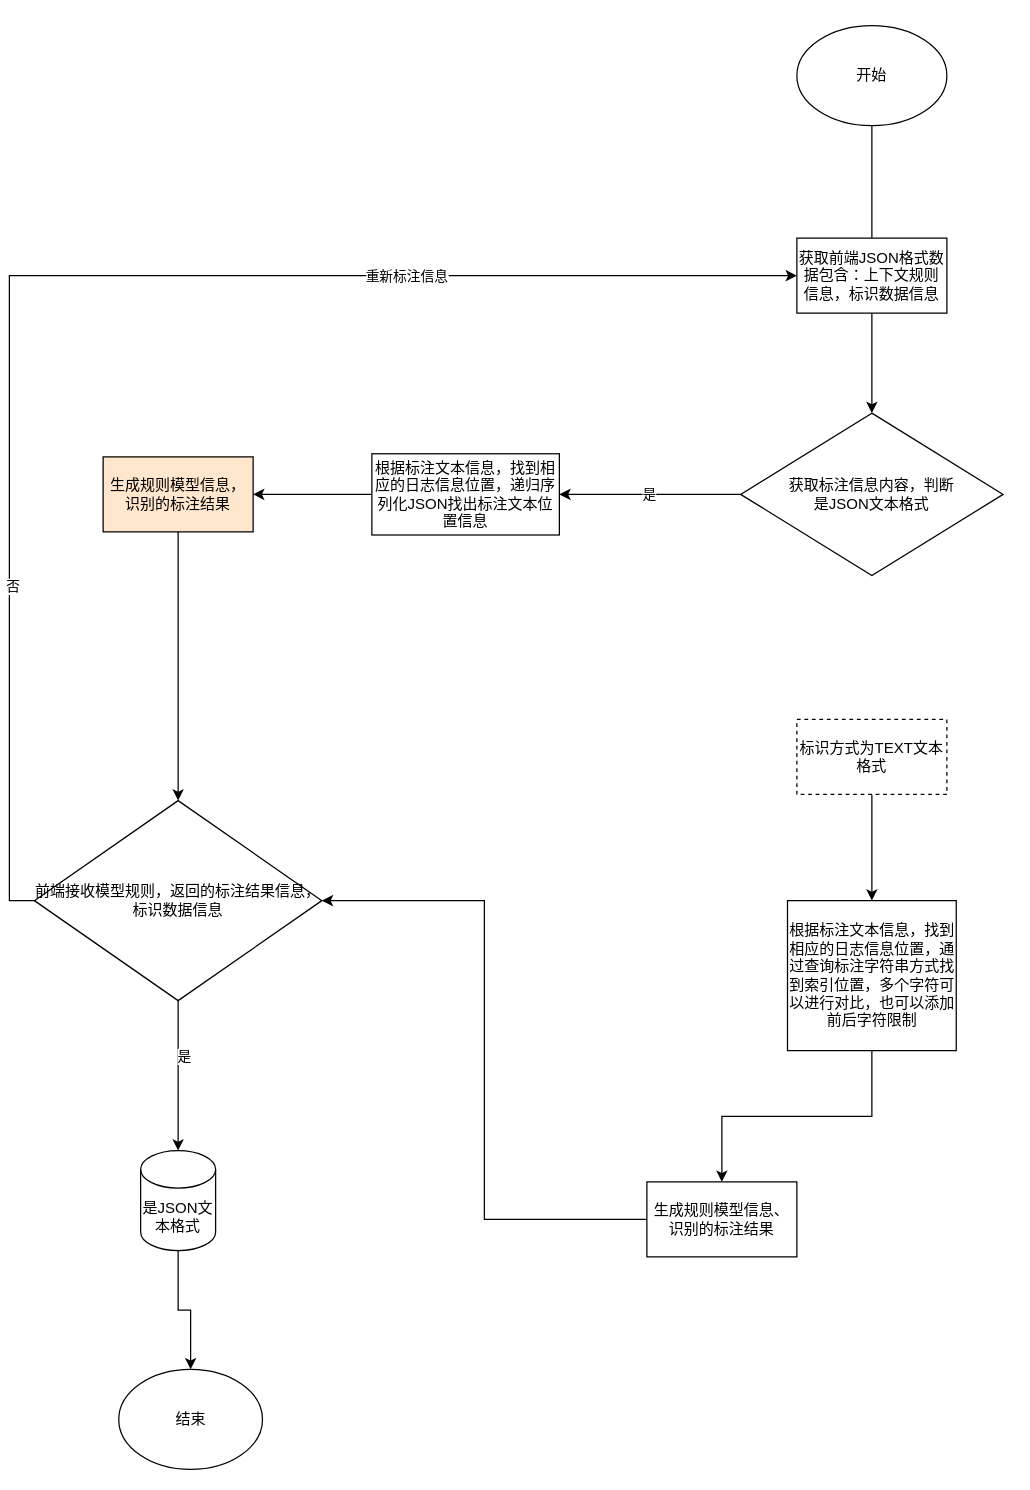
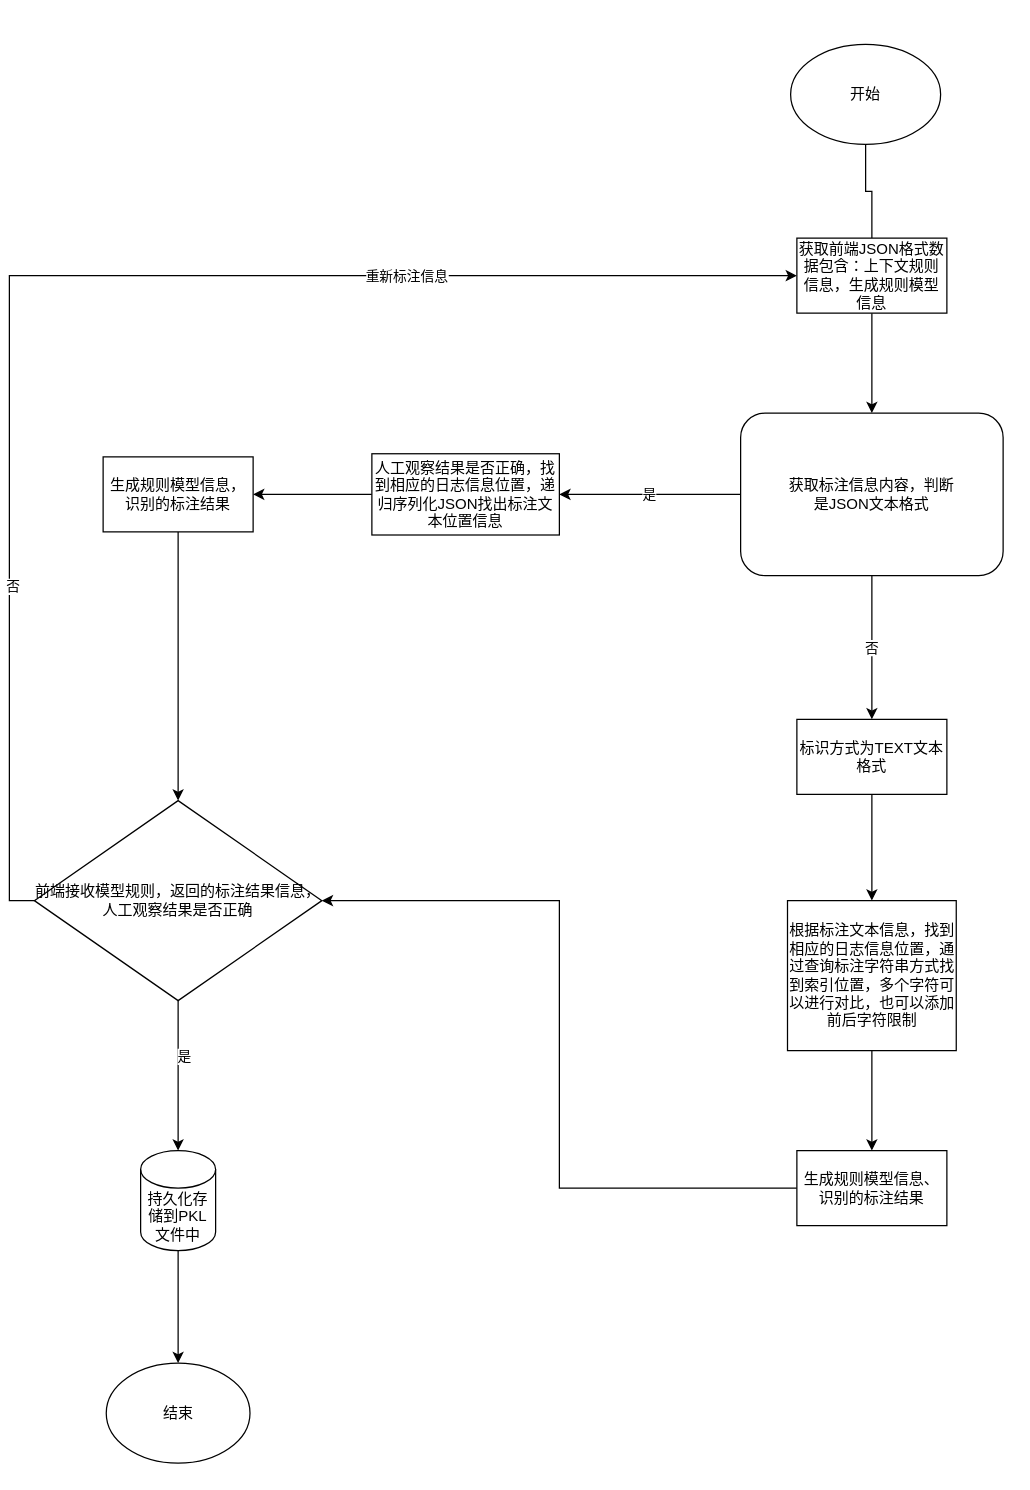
- <mxCell id="3" value="开始" style="ellipse;whiteSpace=wrap;html=1;" parent="1" vertex="1"><mxGeometry x="630" y="20" width="120" height="80" as="geometry" /></mxCell>
+ <mxCell id="3" value="开始" style="ellipse;whiteSpace=wrap;html=1;" parent="1" vertex="1"><mxGeometry x="625" y="35" width="120" height="80" as="geometry" /></mxCell>
- <mxCell id="5" value="获取前端JSON格式数据包含：上下文规则信息，标识数据信息" style="whiteSpace=wrap;html=1;" parent="1" vertex="1"><mxGeometry x="630" y="190" width="120" height="60" as="geometry" /></mxCell>
+ <mxCell id="5" value="获取前端JSON格式数据包含：上下文规则信息，生成规则模型信息" style="whiteSpace=wrap;html=1;" parent="1" vertex="1"><mxGeometry x="630" y="190" width="120" height="60" as="geometry" /></mxCell>
- <mxCell id="14" value="生成规则模型信息，识别的标注结果" style="whiteSpace=wrap;html=1;fillColor=#ffe6cc;" vertex="1" parent="1"><mxGeometry x="75" y="365" width="120" height="60" as="geometry" /></mxCell>
+ <mxCell id="14" value="生成规则模型信息，识别的标注结果" style="whiteSpace=wrap;html=1;" vertex="1" parent="1"><mxGeometry x="75" y="365" width="120" height="60" as="geometry" /></mxCell>
- <mxCell id="10" value="根据标注文本信息，找到相应的日志信息位置，递归序列化JSON找出标注文本位置信息" style="whiteSpace=wrap;html=1;" parent="1" vertex="1"><mxGeometry x="290" y="362.5" width="150" height="65" as="geometry" /></mxCell>
+ <mxCell id="10" value="人工观察结果是否正确，找到相应的日志信息位置，递归序列化JSON找出标注文本位置信息" style="whiteSpace=wrap;html=1;" parent="1" vertex="1"><mxGeometry x="290" y="362.5" width="150" height="65" as="geometry" /></mxCell>
- <mxCell id="8" value="获取标注信息内容，判断&lt;div&gt;是JSON文本格式&lt;/div&gt;" style="rhombus;whiteSpace=wrap;html=1;" parent="1" vertex="1"><mxGeometry x="585" y="330" width="210" height="130" as="geometry" /></mxCell>
+ <mxCell id="8" value="获取标注信息内容，判断&lt;div&gt;是JSON文本格式&lt;/div&gt;" style="whiteSpace=wrap;html=1;rounded=1;" parent="1" vertex="1"><mxGeometry x="585" y="330" width="210" height="130" as="geometry" /></mxCell>
+ <mxCell id="7" value="否" style="edgeStyle=orthogonalEdgeStyle;rounded=0;orthogonalLoop=1;jettySize=auto;html=1;" parent="1" source="8" target="12" edge="1"><mxGeometry relative="1" as="geometry" /></mxCell>
- <mxCell id="12" value="标识方式为TEXT文本格式" style="whiteSpace=wrap;html=1;dashed=1;" parent="1" vertex="1"><mxGeometry x="630" y="575" width="120" height="60" as="geometry" /></mxCell>
+ <mxCell id="12" value="标识方式为TEXT文本格式" style="whiteSpace=wrap;html=1;" parent="1" vertex="1"><mxGeometry x="630" y="575" width="120" height="60" as="geometry" /></mxCell>
- <mxCell id="24" value="前端接收模型规则，返回的标注结果信息，标识数据信息" style="rhombus;whiteSpace=wrap;html=1;" vertex="1" parent="1"><mxGeometry x="20" y="640" width="230" height="160" as="geometry" /></mxCell>
+ <mxCell id="24" value="前端接收模型规则，返回的标注结果信息，人工观察结果是否正确" style="rhombus;whiteSpace=wrap;html=1;" vertex="1" parent="1"><mxGeometry x="20" y="640" width="230" height="160" as="geometry" /></mxCell>
- <mxCell id="20" value="是JSON文本格式" style="shape=cylinder3;whiteSpace=wrap;html=1;boundedLbl=1;backgroundOutline=1;size=15;" vertex="1" parent="1"><mxGeometry x="105" y="920" width="60" height="80" as="geometry" /></mxCell>
+ <mxCell id="20" value="持久化存储到PKL文件中" style="shape=cylinder3;whiteSpace=wrap;html=1;boundedLbl=1;backgroundOutline=1;size=15;" vertex="1" parent="1"><mxGeometry x="105" y="920" width="60" height="80" as="geometry" /></mxCell>
- <mxCell id="18" value="生成规则模型信息、识别的标注结果" style="whiteSpace=wrap;html=1;" vertex="1" parent="1"><mxGeometry x="510" y="945" width="120" height="60" as="geometry" /></mxCell>
+ <mxCell id="18" value="生成规则模型信息、识别的标注结果" style="whiteSpace=wrap;html=1;" vertex="1" parent="1"><mxGeometry x="630" y="920" width="120" height="60" as="geometry" /></mxCell>
- <mxCell id="27" value="结束" style="ellipse;whiteSpace=wrap;html=1;" vertex="1" parent="1"><mxGeometry x="87.5" y="1095" width="115" height="80" as="geometry" /></mxCell>
+ <mxCell id="27" value="结束" style="ellipse;whiteSpace=wrap;html=1;" vertex="1" parent="1"><mxGeometry x="77.5" y="1090" width="115" height="80" as="geometry" /></mxCell>
